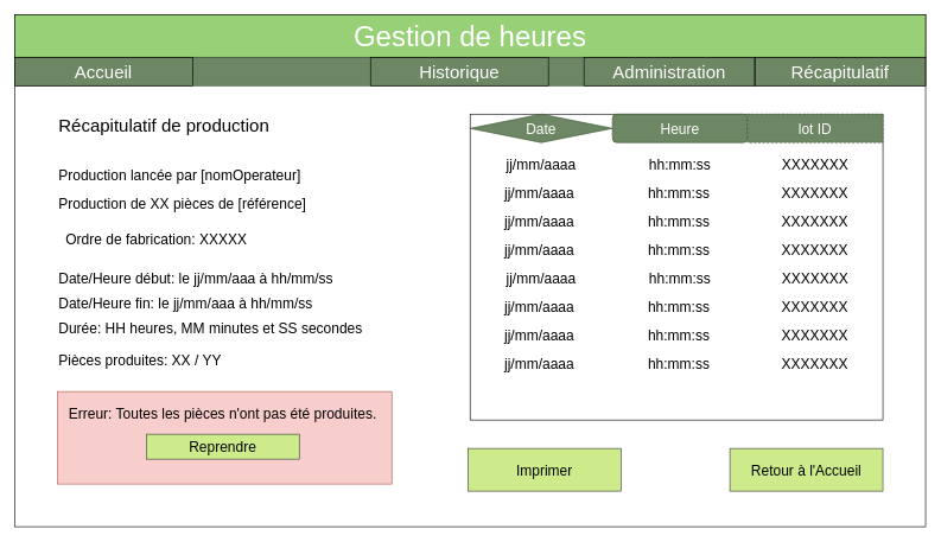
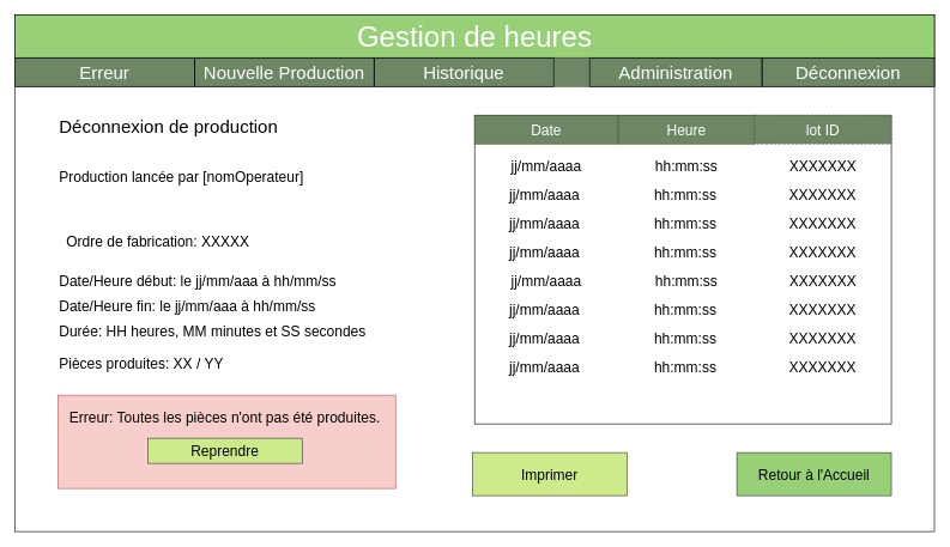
- <mxCell id="61" value="Accueil" style="text;html=1;strokeColor=#000000;fillColor=none;align=center;verticalAlign=middle;whiteSpace=wrap;rounded=0;fontSize=25;fontColor=#FFFFFF;" parent="1" vertex="1"><mxGeometry x="20" y="80" width="250" height="40" as="geometry" /></mxCell>
+ <mxCell id="61" value="Erreur" style="text;html=1;strokeColor=#000000;fillColor=none;align=center;verticalAlign=middle;whiteSpace=wrap;rounded=0;fontSize=25;fontColor=#FFFFFF;" parent="1" vertex="1"><mxGeometry x="20" y="80" width="250" height="40" as="geometry" /></mxCell>
+ <mxCell id="57" value="Nouvelle Production" style="text;html=1;strokeColor=#000000;fillColor=none;align=center;verticalAlign=middle;whiteSpace=wrap;rounded=0;fontSize=25;fontColor=#FFFFFF;" parent="1" vertex="1"><mxGeometry x="270" y="80" width="250" height="40" as="geometry" /></mxCell>
- <mxCell id="60" value="Récapitulatif" style="text;html=1;strokeColor=#000000;fillColor=none;align=center;verticalAlign=middle;whiteSpace=wrap;rounded=0;fontSize=25;fontColor=#FFFFFF;" parent="1" vertex="1"><mxGeometry x="1060" y="80" width="240" height="40" as="geometry" /></mxCell>
+ <mxCell id="60" value="Déconnexion" style="text;html=1;strokeColor=#000000;fillColor=none;align=center;verticalAlign=middle;whiteSpace=wrap;rounded=0;fontSize=25;fontColor=#FFFFFF;" parent="1" vertex="1"><mxGeometry x="1060" y="80" width="240" height="40" as="geometry" /></mxCell>
- <mxCell id="14" value="Récapitulatif de production" style="text;html=1;strokeColor=none;fillColor=none;align=left;verticalAlign=middle;whiteSpace=wrap;rounded=0;fontSize=25;" parent="1" vertex="1"><mxGeometry x="80" y="160" width="380" height="30" as="geometry" /></mxCell>
+ <mxCell id="14" value="Déconnexion de production" style="text;html=1;strokeColor=none;fillColor=none;align=left;verticalAlign=middle;whiteSpace=wrap;rounded=0;fontSize=25;" parent="1" vertex="1"><mxGeometry x="80" y="160" width="380" height="30" as="geometry" /></mxCell>
- <mxCell id="20" value="Date" style="rhombus;whiteSpace=wrap;html=1;strokeColor=#3A5431;fontSize=20;fillColor=#6d8764;fontColor=#ffffff;" parent="19" vertex="1"><mxGeometry width="200" height="40" as="geometry" /></mxCell>
+ <mxCell id="20" value="Date" style="rounded=0;whiteSpace=wrap;html=1;strokeColor=#3A5431;fontSize=20;fillColor=#6d8764;fontColor=#ffffff;" parent="19" vertex="1"><mxGeometry width="200" height="40" as="geometry" /></mxCell>
- <mxCell id="21" value="Heure" style="whiteSpace=wrap;html=1;strokeColor=#3A5431;fontSize=20;fillColor=#6d8764;fontColor=#ffffff;rounded=1;" parent="19" vertex="1"><mxGeometry x="200" width="190" height="40" as="geometry" /></mxCell>
+ <mxCell id="21" value="Heure" style="rounded=0;whiteSpace=wrap;html=1;strokeColor=#3A5431;fontSize=20;fillColor=#6d8764;fontColor=#ffffff;" parent="19" vertex="1"><mxGeometry x="200" width="190" height="40" as="geometry" /></mxCell>
- <mxCell id="10" value="&lt;font style=&quot;font-size: 20px&quot;&gt;Production de XX pièces de [référence]&lt;/font&gt;" style="text;html=1;strokeColor=none;fillColor=none;align=left;verticalAlign=middle;whiteSpace=wrap;rounded=0;fontSize=20;" parent="7" vertex="1"><mxGeometry y="40" width="360" height="30" as="geometry" /></mxCell>
- <mxCell id="55" value="Retour à l'Accueil" style="rounded=0;whiteSpace=wrap;html=1;shadow=0;glass=0;comic=0;fontSize=20;align=center;fillColor=#cdeb8b;strokeColor=#36393d;" parent="1" vertex="1"><mxGeometry x="1025" y="630" width="215" height="60" as="geometry" /></mxCell>
+ <mxCell id="55" value="Retour à l'Accueil" style="rounded=0;whiteSpace=wrap;html=1;shadow=0;glass=0;comic=0;fontSize=20;align=center;fillColor=#97d077;strokeColor=#36393d;" parent="1" vertex="1"><mxGeometry x="1025" y="630" width="215" height="60" as="geometry" /></mxCell>
